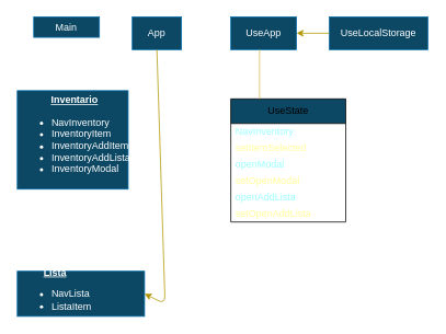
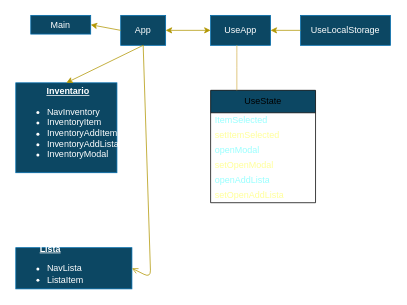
+ <mxCell id="11" value="" style="endArrow=classic;html=1;entryX=1;entryY=0.5;entryDx=0;entryDy=0;exitX=0;exitY=0.5;exitDx=0;exitDy=0;fillColor=#e3c800;strokeColor=#B09500;" parent="1" source="5" target="2" edge="1"><mxGeometry width="50" height="50" relative="1" as="geometry"><mxPoint x="210" y="70" as="sourcePoint" /><mxPoint x="130" y="150" as="targetPoint" /><Array as="points" /></mxGeometry></mxCell>
+ <mxCell id="8" value="" style="endArrow=classic;startArrow=classic;html=1;exitX=1;exitY=0.5;exitDx=0;exitDy=0;entryX=0;entryY=0.5;entryDx=0;entryDy=0;fillColor=#e3c800;strokeColor=#B09500;" parent="1" source="5" target="3" edge="1"><mxGeometry width="50" height="50" relative="1" as="geometry"><mxPoint x="290" y="220" as="sourcePoint" /><mxPoint x="340" y="170" as="targetPoint" /></mxGeometry></mxCell>
+ <mxCell id="9" value="" style="endArrow=classic;html=1;entryX=0.5;entryY=0;entryDx=0;entryDy=0;exitX=0.5;exitY=1;exitDx=0;exitDy=0;fillColor=#e3c800;strokeColor=#B09500;" parent="1" source="5" target="6" edge="1"><mxGeometry width="50" height="50" relative="1" as="geometry"><mxPoint x="340" y="170" as="sourcePoint" /><mxPoint x="290" y="220" as="targetPoint" /><Array as="points" /></mxGeometry></mxCell>
- <mxCell id="14" value="NavInventory" style="text;fillColor=none;align=left;verticalAlign=middle;spacingLeft=4;spacingRight=4;overflow=hidden;points=[[0,0.5],[1,0.5]];portConstraint=eastwest;rotatable=0;whiteSpace=wrap;html=1;rounded=0;shadow=0;glass=0;sketch=0;fontColor=#99FFFF;" parent="13" vertex="1"><mxGeometry y="30" width="140" height="20" as="geometry" /></mxCell>
+ <mxCell id="14" value="ItemSelected" style="text;fillColor=none;align=left;verticalAlign=middle;spacingLeft=4;spacingRight=4;overflow=hidden;points=[[0,0.5],[1,0.5]];portConstraint=eastwest;rotatable=0;whiteSpace=wrap;html=1;rounded=0;shadow=0;glass=0;sketch=0;fontColor=#99FFFF;" parent="13" vertex="1"><mxGeometry y="30" width="140" height="20" as="geometry" /></mxCell>
- <mxCell id="10" value="" style="endArrow=classic;html=1;entryX=1;entryY=0.5;entryDx=0;entryDy=0;exitX=0.5;exitY=1;exitDx=0;exitDy=0;fillColor=#e3c800;strokeColor=#B09500;" parent="1" source="5" target="7" edge="1"><mxGeometry width="50" height="50" relative="1" as="geometry"><mxPoint x="210" y="70" as="sourcePoint" /><mxPoint x="120" y="140" as="targetPoint" /><Array as="points"><mxPoint x="200" y="370" /></Array></mxGeometry></mxCell>
+ <mxCell id="10" value="" style="endArrow=open;html=1;entryX=1;entryY=0.5;entryDx=0;entryDy=0;exitX=0.5;exitY=1;exitDx=0;exitDy=0;fillColor=#e3c800;strokeColor=#B09500;" parent="1" source="5" target="7" edge="1"><mxGeometry width="50" height="50" relative="1" as="geometry"><mxPoint x="210" y="70" as="sourcePoint" /><mxPoint x="120" y="140" as="targetPoint" /><Array as="points"><mxPoint x="200" y="370" /></Array></mxGeometry></mxCell>
